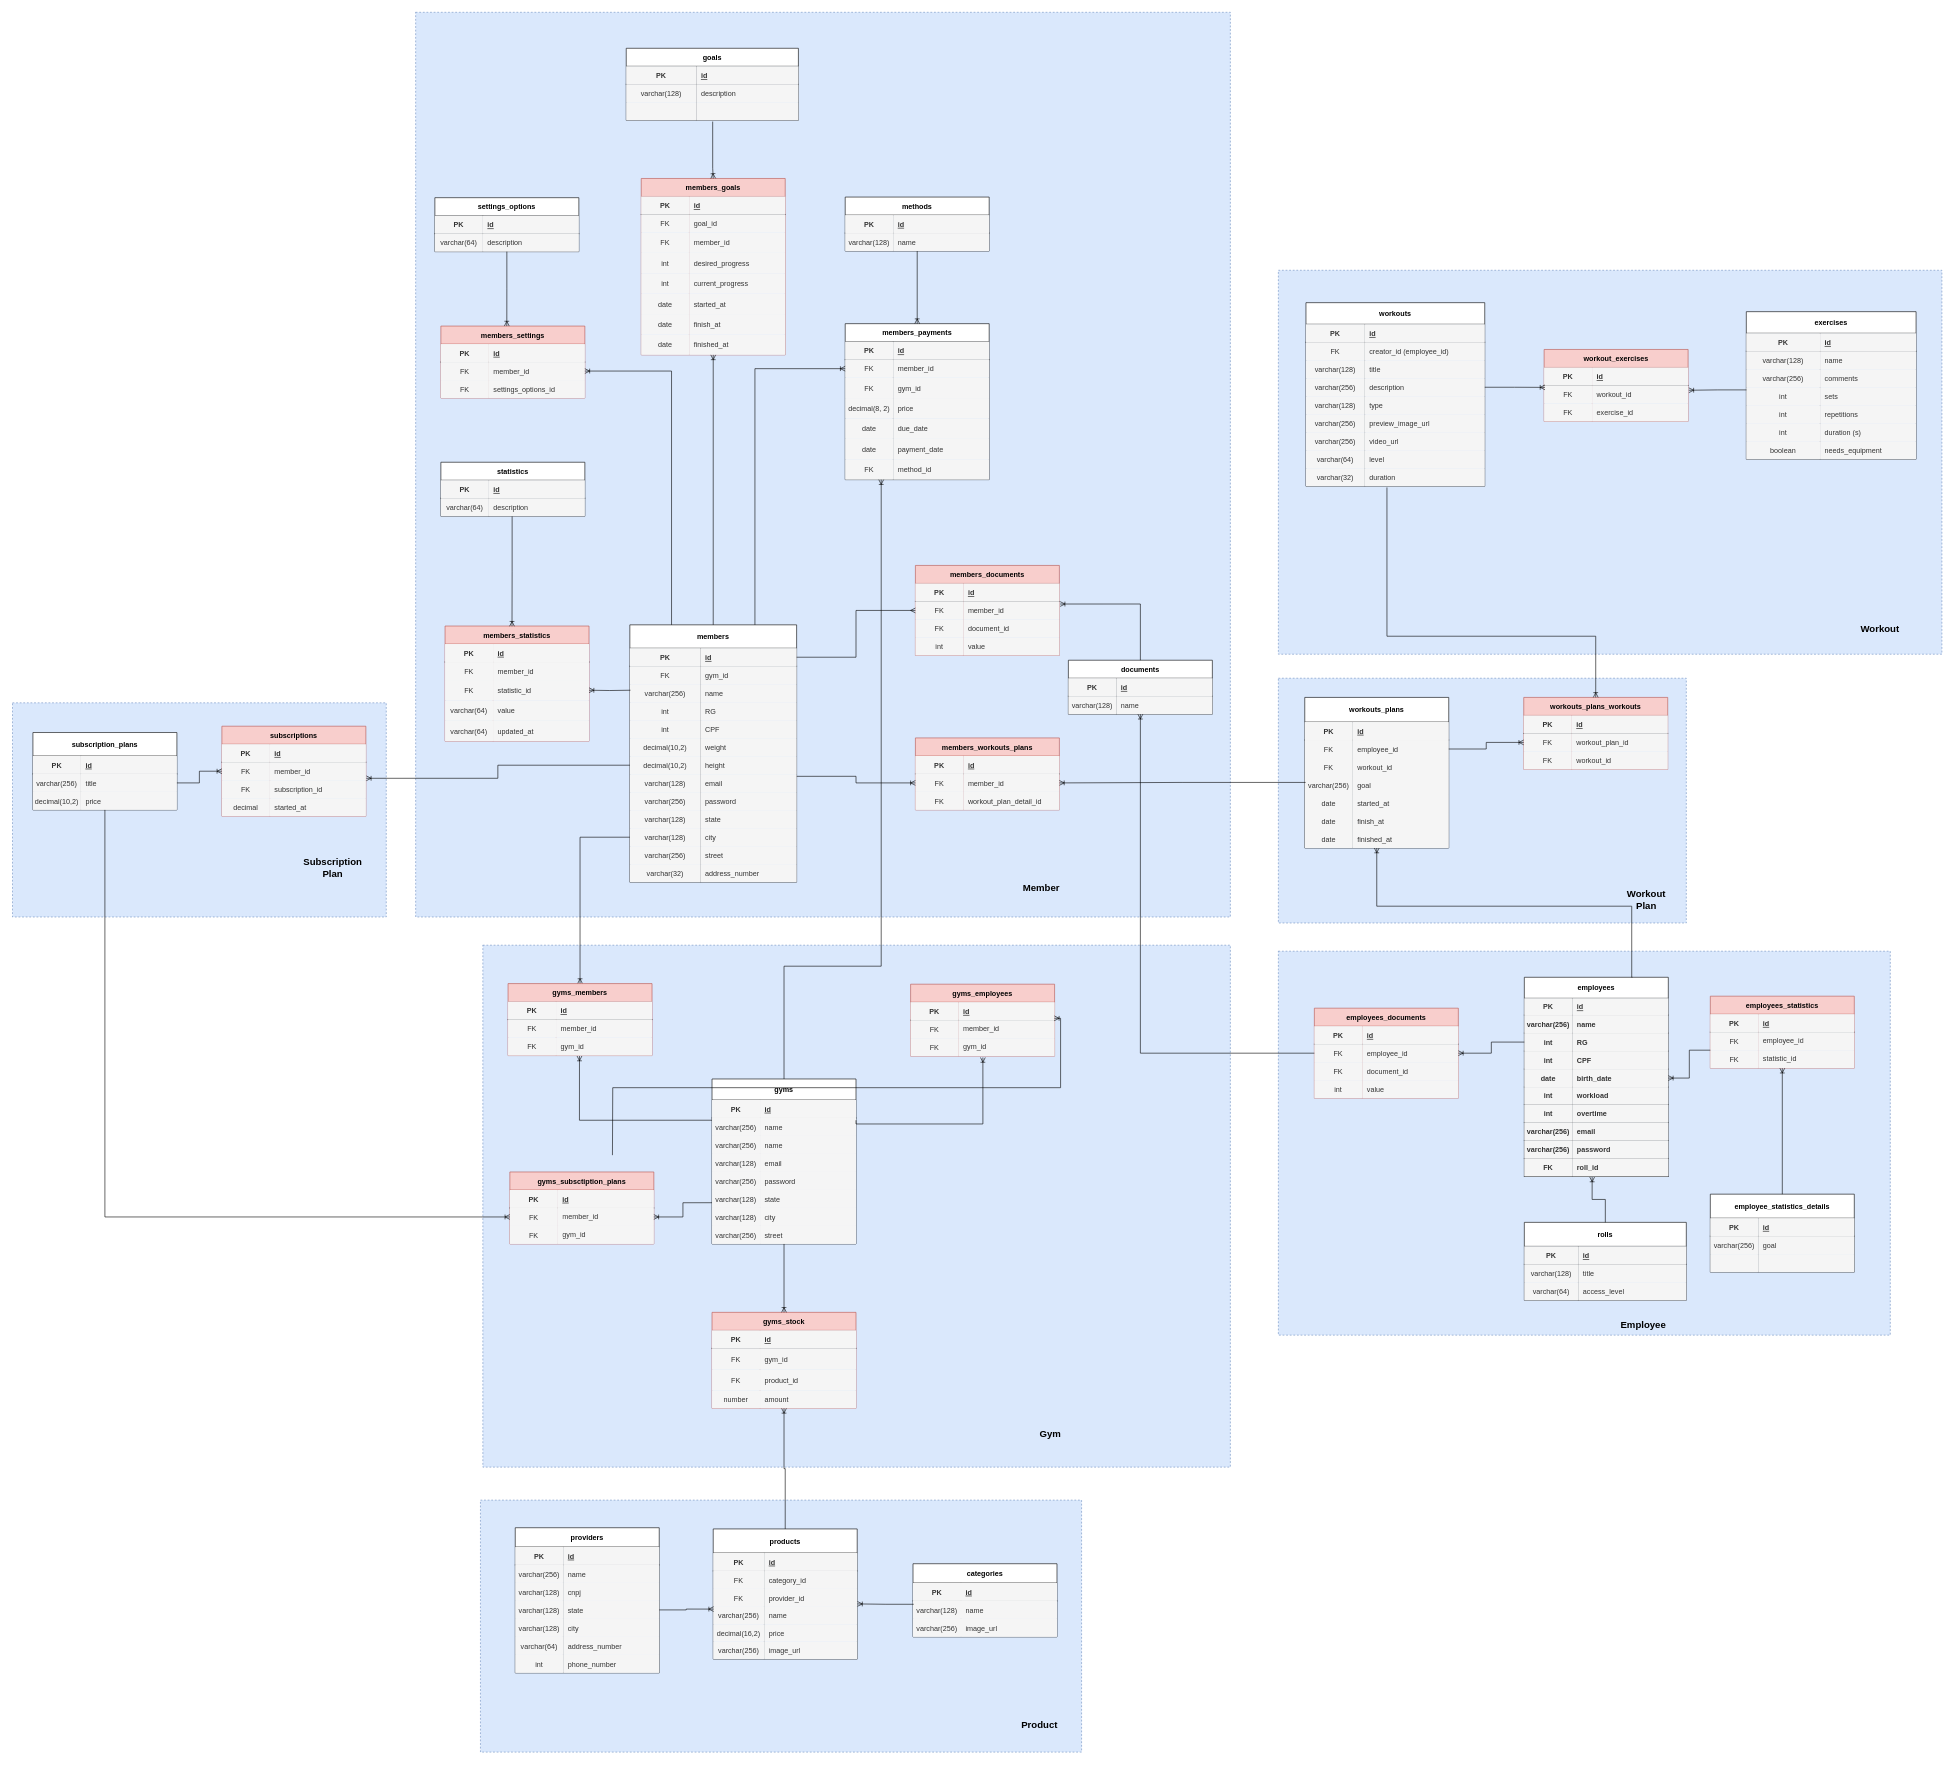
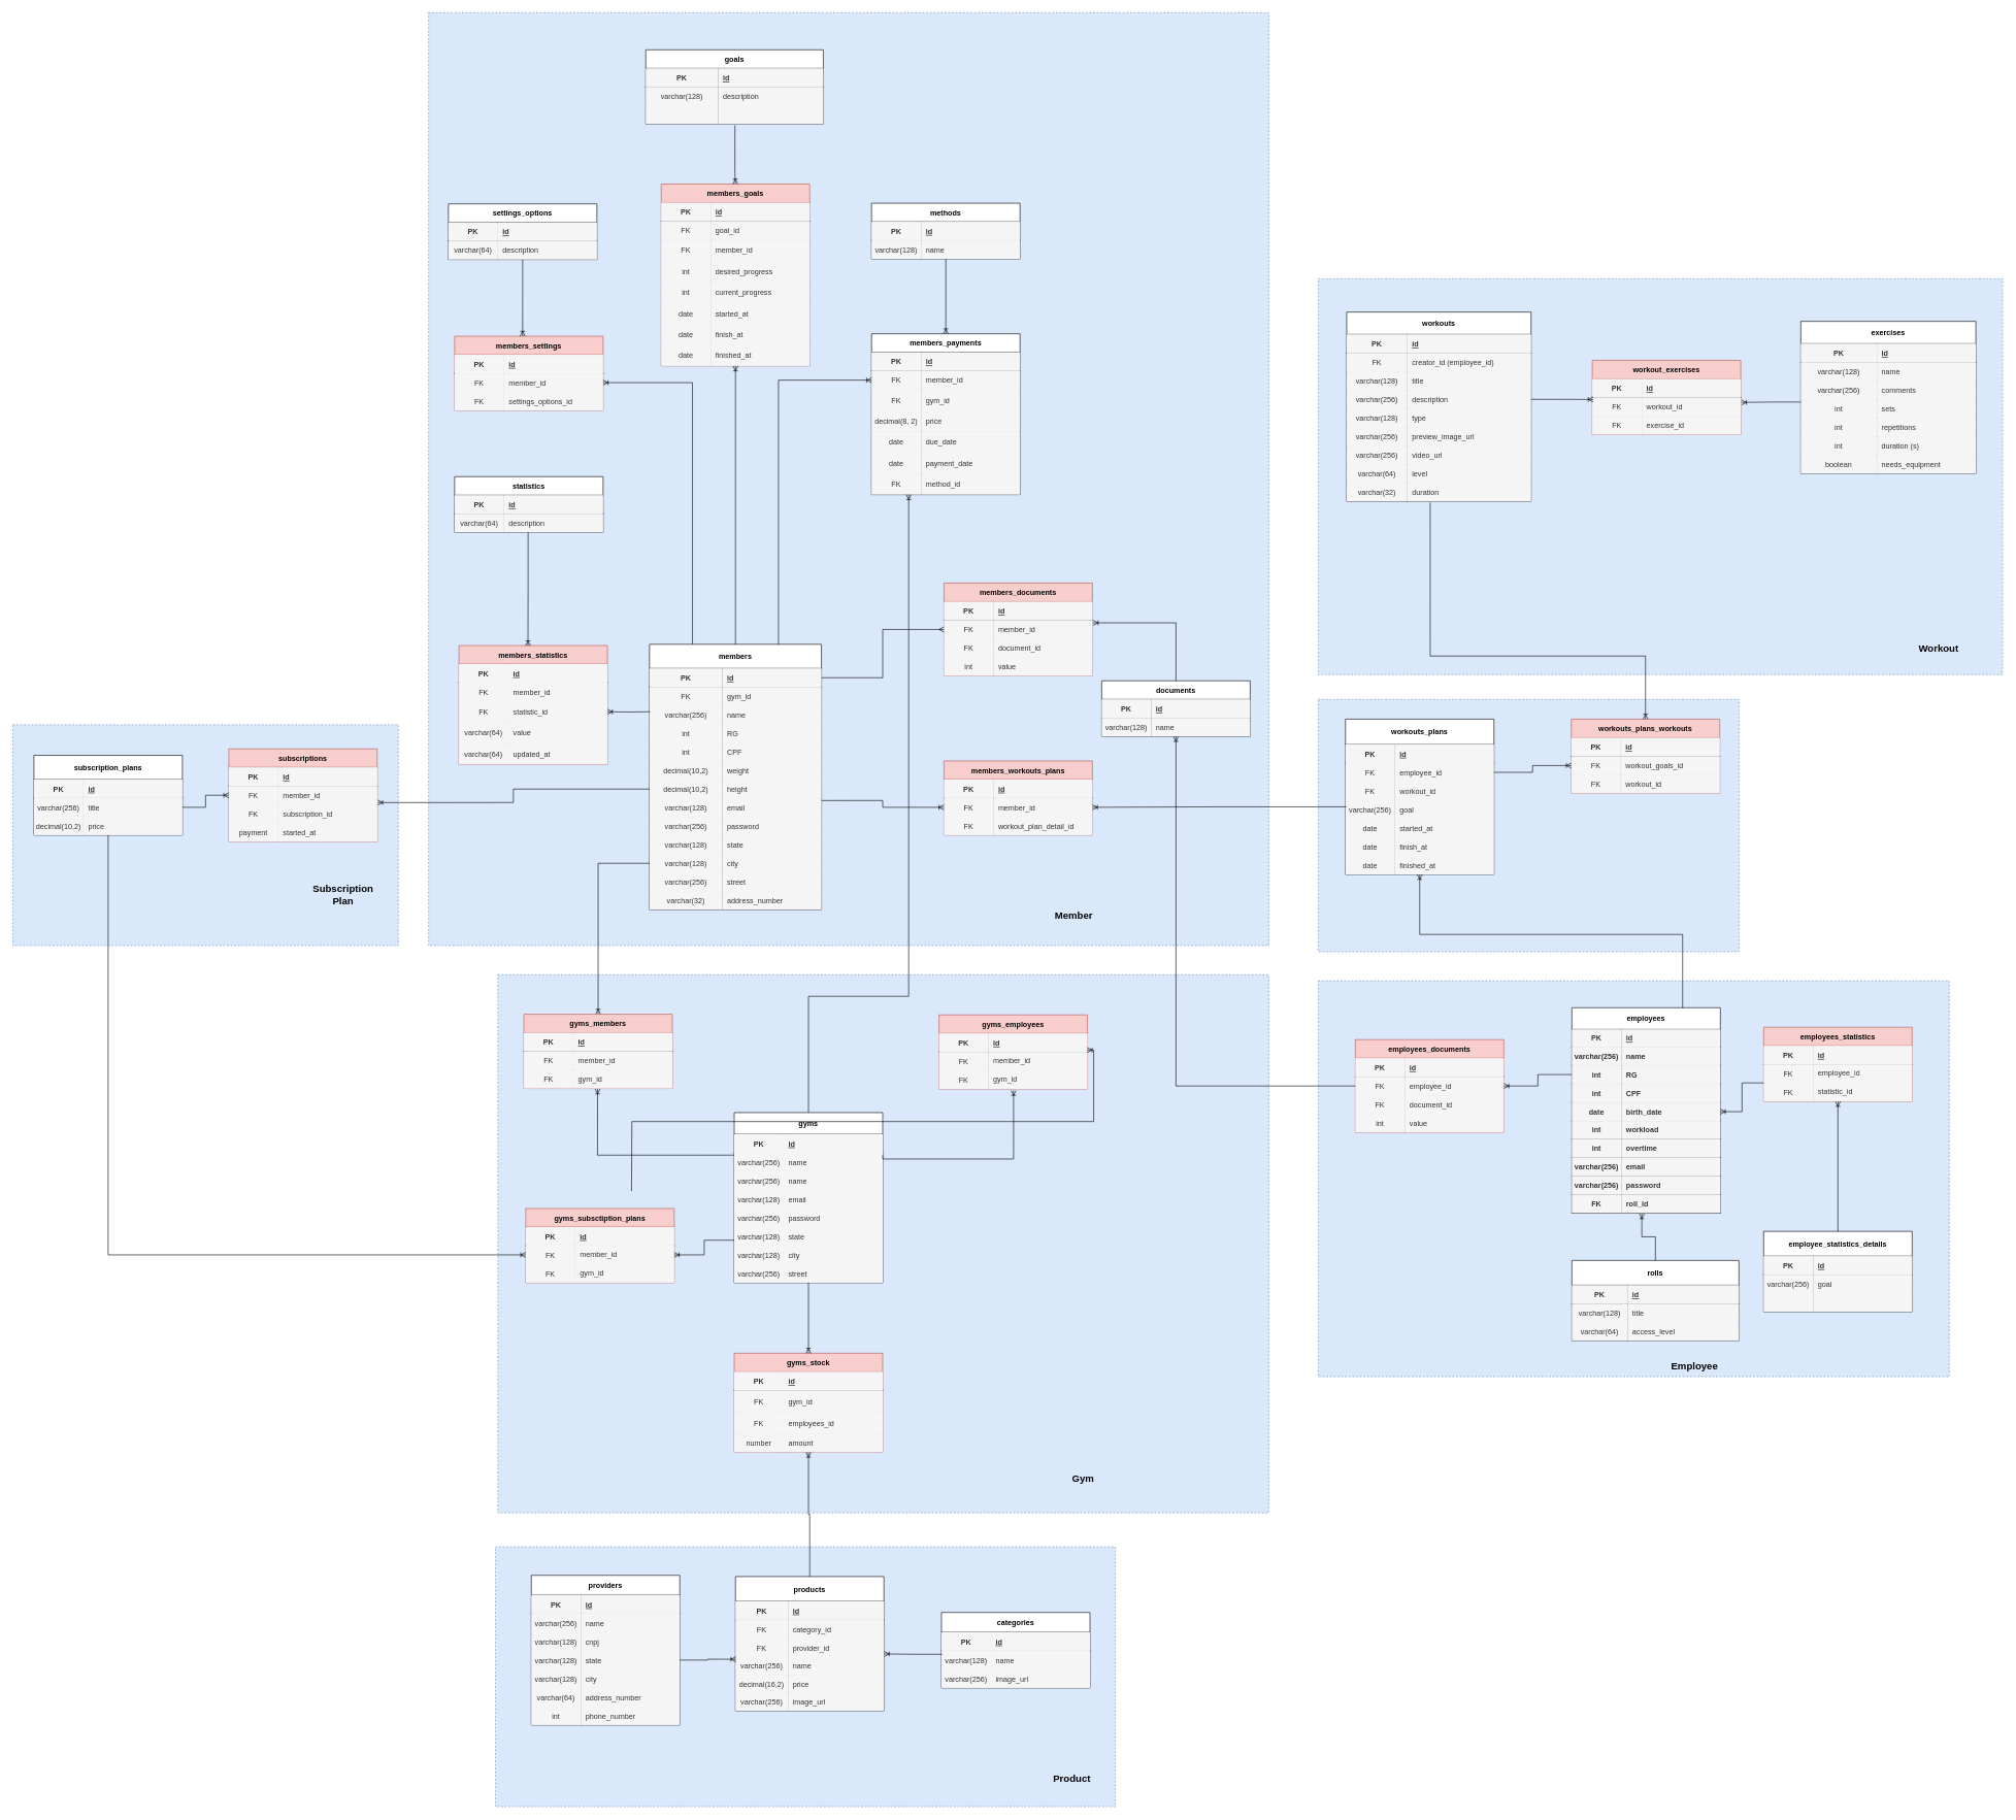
- <mxCell id="276" value="workout_plan_id" style="shape=partialRectangle;connectable=0;fillColor=#f5f5f5;top=0;left=0;bottom=0;right=0;align=left;spacingLeft=6;overflow=hidden;fontColor=#333333;strokeColor=#666666;" parent="274" vertex="1"><mxGeometry x="80" width="160" height="30" as="geometry"><mxRectangle width="160" height="30" as="alternateBounds" /></mxGeometry></mxCell>
+ <mxCell id="276" value="workout_goals_id" style="shape=partialRectangle;connectable=0;fillColor=#f5f5f5;top=0;left=0;bottom=0;right=0;align=left;spacingLeft=6;overflow=hidden;fontColor=#333333;strokeColor=#666666;" parent="274" vertex="1"><mxGeometry x="80" width="160" height="30" as="geometry"><mxRectangle width="160" height="30" as="alternateBounds" /></mxGeometry></mxCell>
- <mxCell id="186" value="decimal" style="shape=partialRectangle;connectable=0;top=0;left=0;bottom=0;right=0;editable=1;overflow=hidden;fillColor=#f5f5f5;fontColor=#333333;strokeColor=#666666;" parent="185" vertex="1"><mxGeometry width="80" height="30" as="geometry"><mxRectangle width="80" height="30" as="alternateBounds" /></mxGeometry></mxCell>
+ <mxCell id="186" value="payment" style="shape=partialRectangle;connectable=0;top=0;left=0;bottom=0;right=0;editable=1;overflow=hidden;fillColor=#f5f5f5;fontColor=#333333;strokeColor=#666666;" parent="185" vertex="1"><mxGeometry width="80" height="30" as="geometry"><mxRectangle width="80" height="30" as="alternateBounds" /></mxGeometry></mxCell>
- <mxCell id="293" value="&lt;span style=&quot;font-size: 16px;&quot;&gt;&lt;b&gt;Workout Plan&lt;/b&gt;&lt;/span&gt;" style="text;html=1;strokeColor=none;fillColor=none;align=center;verticalAlign=middle;whiteSpace=wrap;rounded=0;dashed=1;" parent="1" vertex="1"><mxGeometry x="2707" y="1484" width="73" height="30" as="geometry" /></mxCell>
- <mxCell id="242" value="product_id" style="shape=partialRectangle;connectable=0;fillColor=#f5f5f5;top=0;left=0;bottom=0;right=0;align=left;spacingLeft=6;overflow=hidden;fontColor=#333333;strokeColor=#666666;" parent="240" vertex="1"><mxGeometry x="80" width="160" height="35" as="geometry"><mxRectangle width="160" height="35" as="alternateBounds" /></mxGeometry></mxCell>
+ <mxCell id="242" value="employees_id" style="shape=partialRectangle;connectable=0;fillColor=#f5f5f5;top=0;left=0;bottom=0;right=0;align=left;spacingLeft=6;overflow=hidden;fontColor=#333333;strokeColor=#666666;" parent="240" vertex="1"><mxGeometry x="80" width="160" height="35" as="geometry"><mxRectangle width="160" height="35" as="alternateBounds" /></mxGeometry></mxCell>
